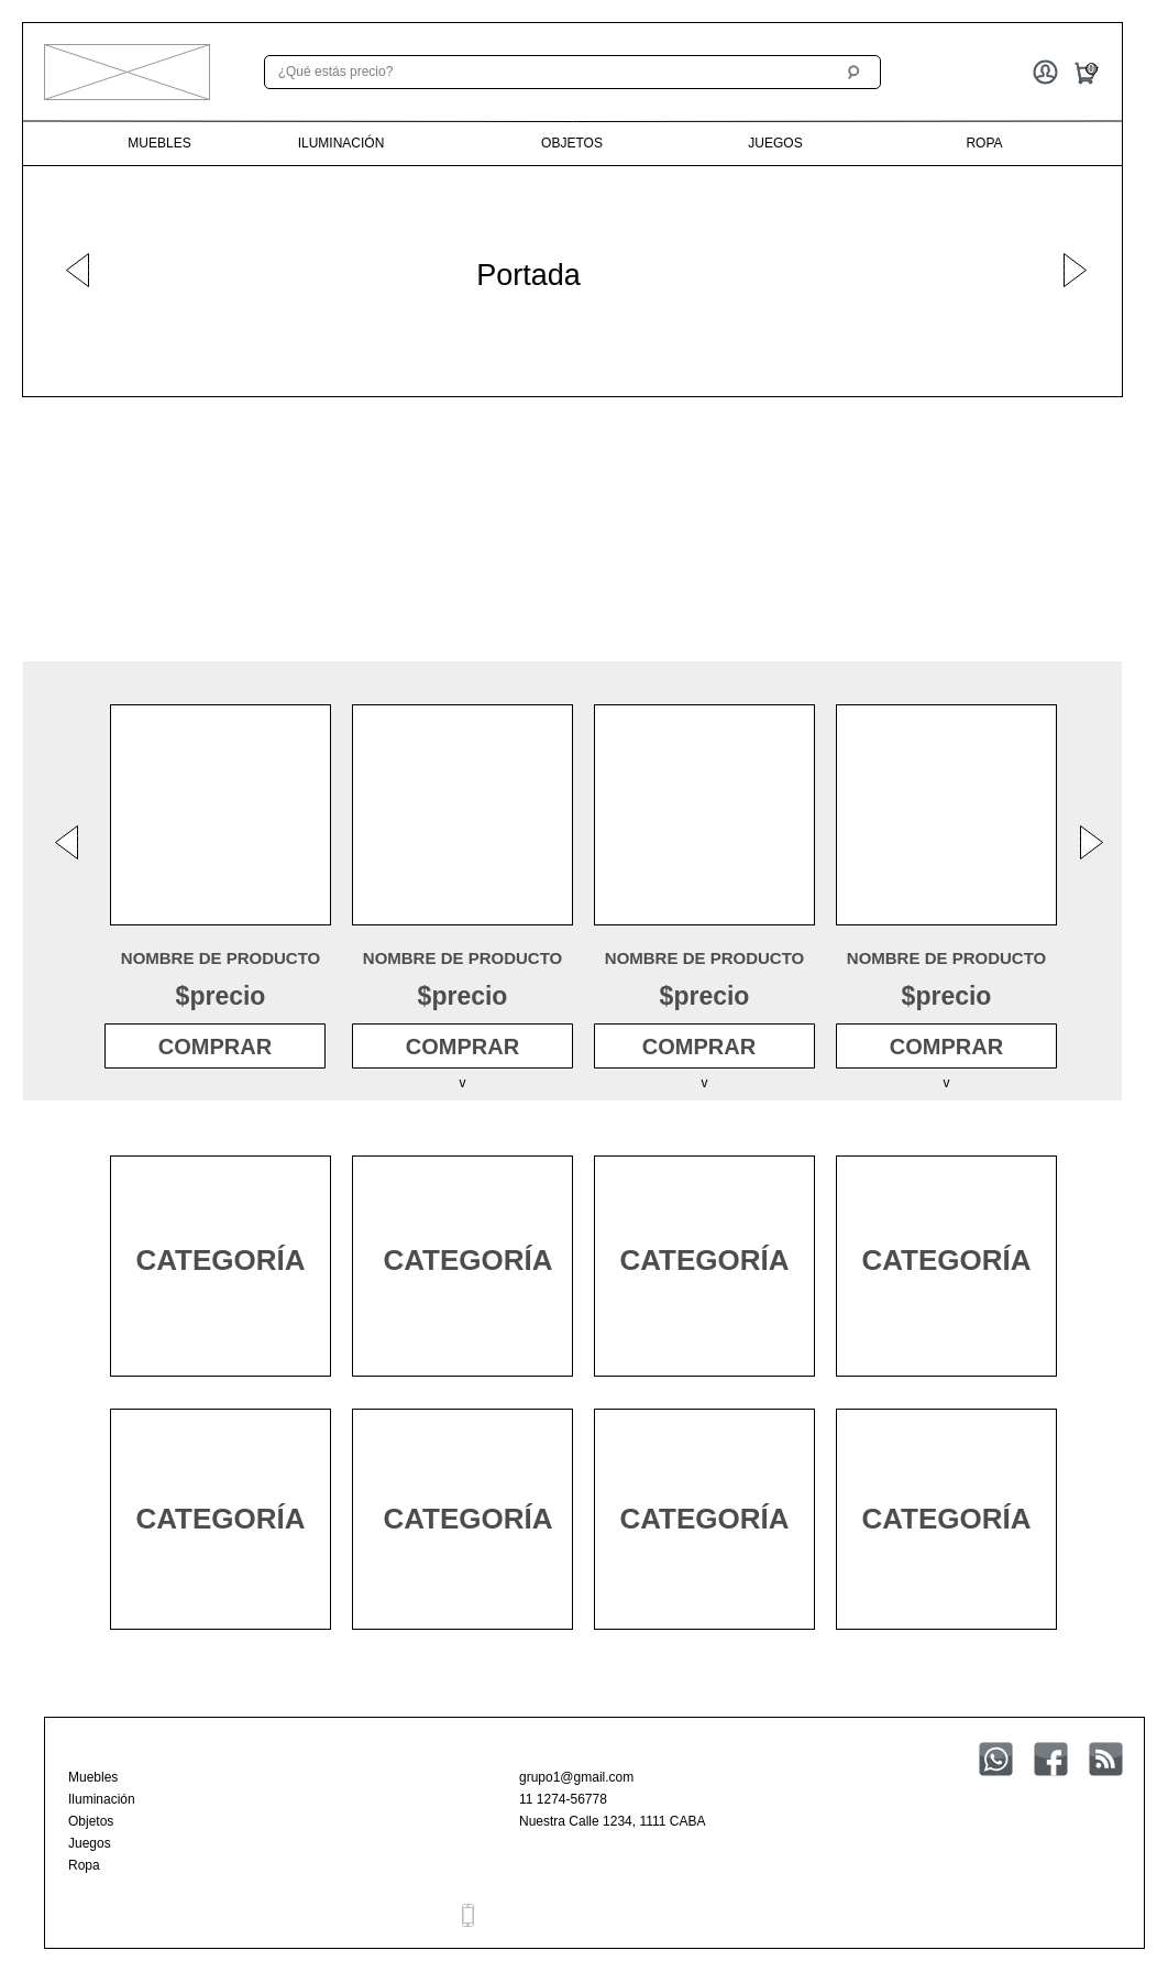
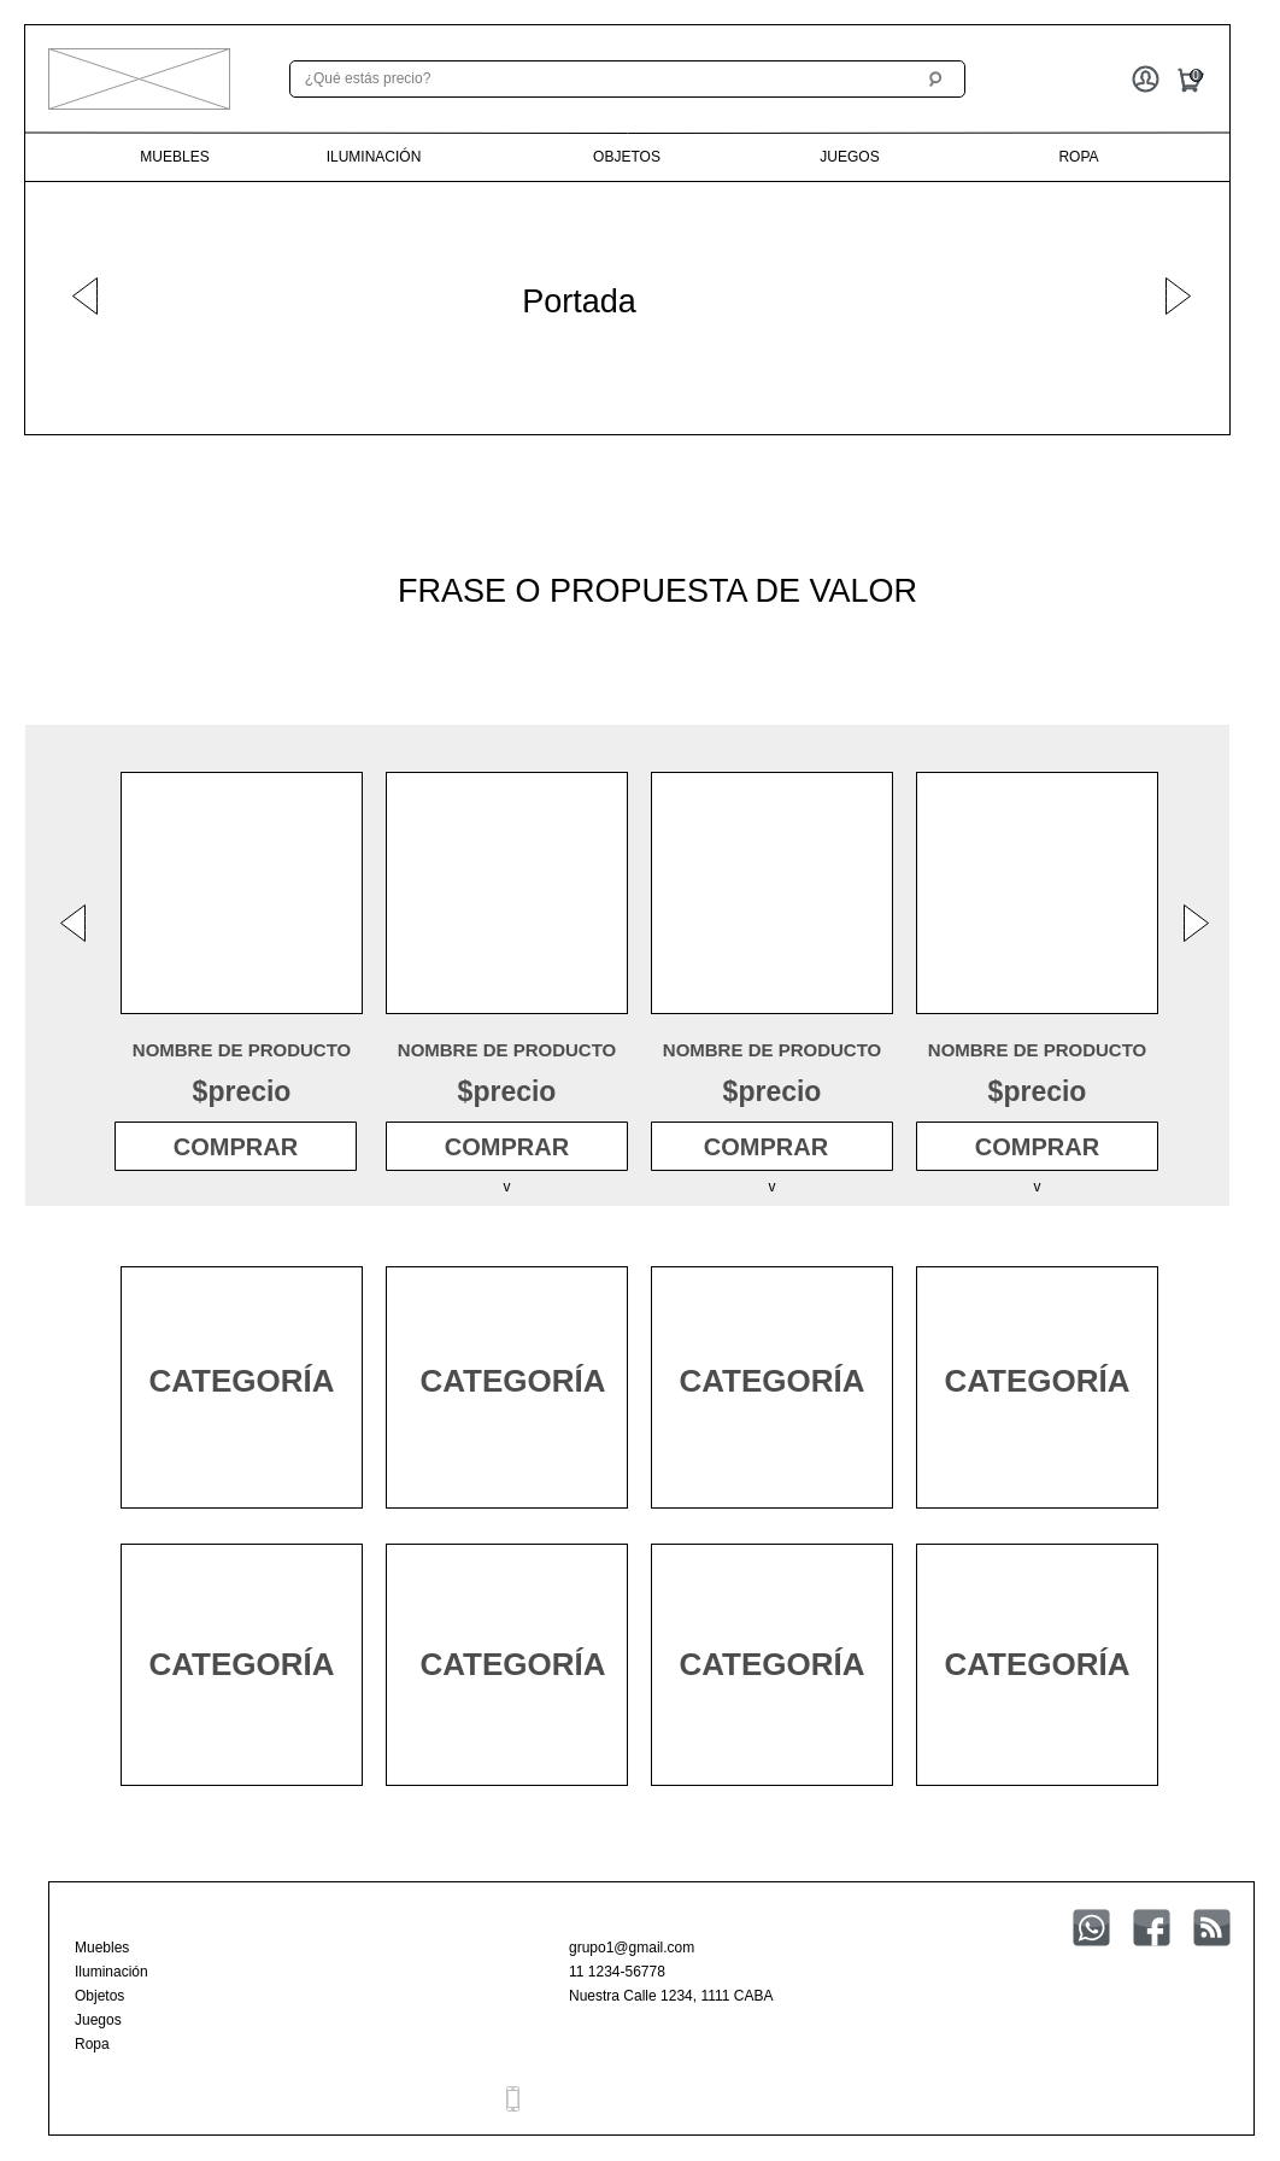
- <mxCell id="30" value="&lt;font style=&quot;font-size: 10px;&quot; color=&quot;#ffffff&quot;&gt;0&lt;/font&gt;" style="ellipse;whiteSpace=wrap;html=1;aspect=fixed;fillColor=#7D7D7D;" parent="1" vertex="1"><mxGeometry x="987" y="57.13" width="10" height="10" as="geometry" /></mxCell>
+ <mxCell id="30" value="&lt;font style=&quot;font-size: 10px;&quot; color=&quot;#ffffff&quot;&gt;0&lt;/font&gt;" style="ellipse;whiteSpace=wrap;html=1;aspect=fixed;fillColor=#535b61;" parent="1" vertex="1"><mxGeometry x="987" y="57.13" width="10" height="10" as="geometry" /></mxCell>
+ <mxCell id="62" value="&lt;font style=&quot;font-size: 27px;&quot;&gt;FRASE O PROPUESTA DE VALOR&lt;/font&gt;" style="text;html=1;resizable=0;autosize=1;align=center;verticalAlign=middle;points=[];fillColor=none;strokeColor=none;rounded=0;" vertex="1" parent="1"><mxGeometry x="320" y="480" width="450" height="20" as="geometry" /></mxCell>
- <mxCell id="26" value="11 1274-56778" style="text;html=1;strokeColor=none;fillColor=none;align=left;verticalAlign=middle;whiteSpace=wrap;rounded=0;" parent="14" vertex="1"><mxGeometry x="430" y="70" width="130" height="10" as="geometry" /></mxCell>
+ <mxCell id="26" value="11 1234-56778" style="text;html=1;strokeColor=none;fillColor=none;align=left;verticalAlign=middle;whiteSpace=wrap;rounded=0;" parent="14" vertex="1"><mxGeometry x="430" y="70" width="130" height="10" as="geometry" /></mxCell>
